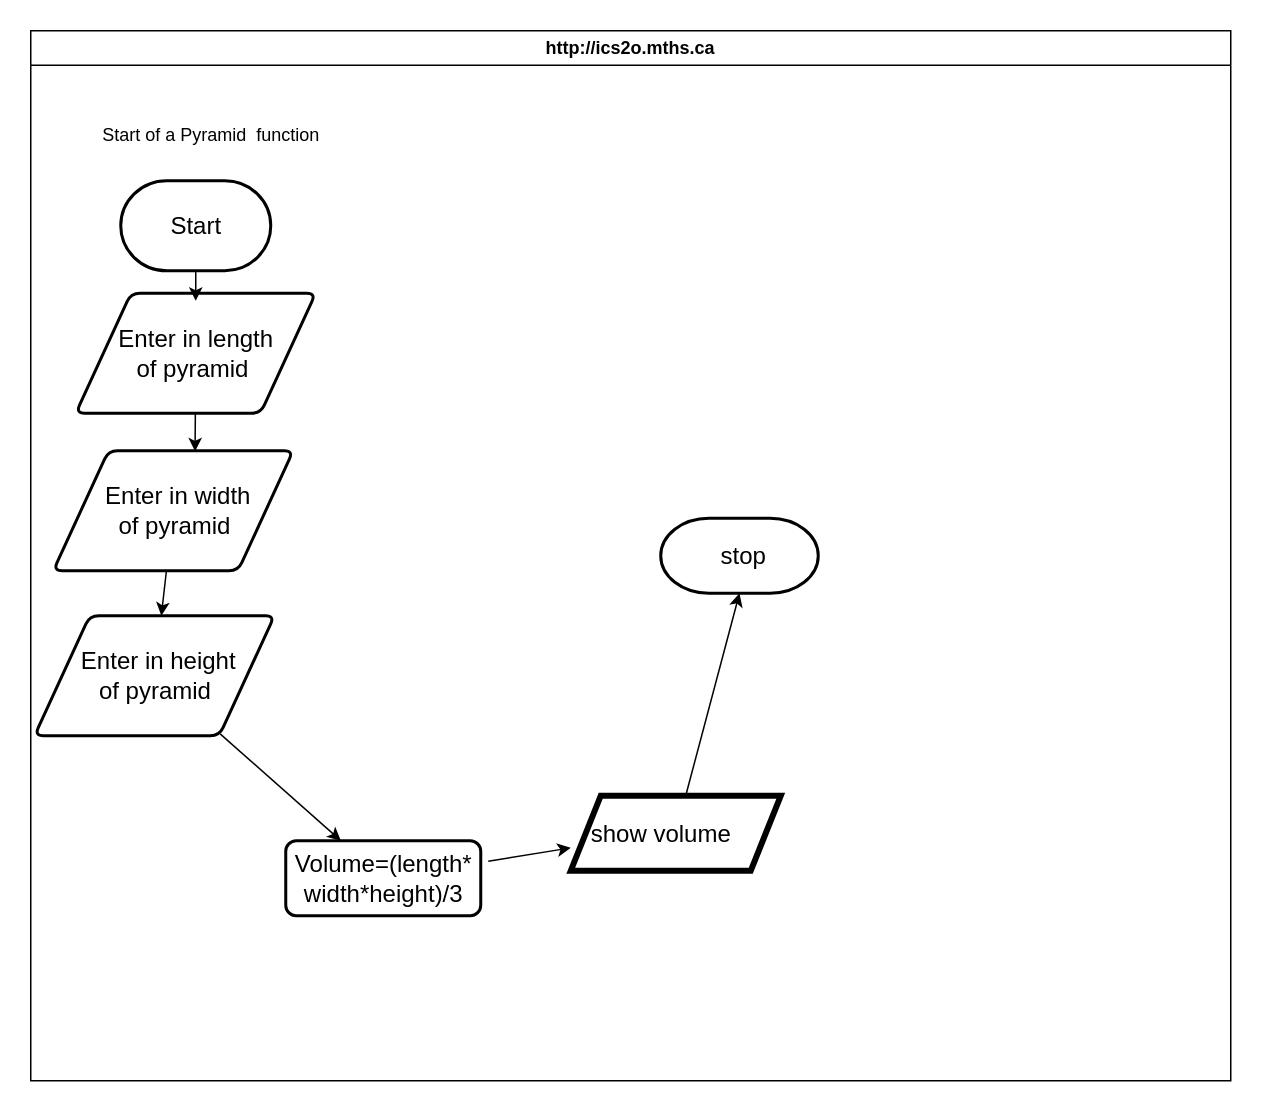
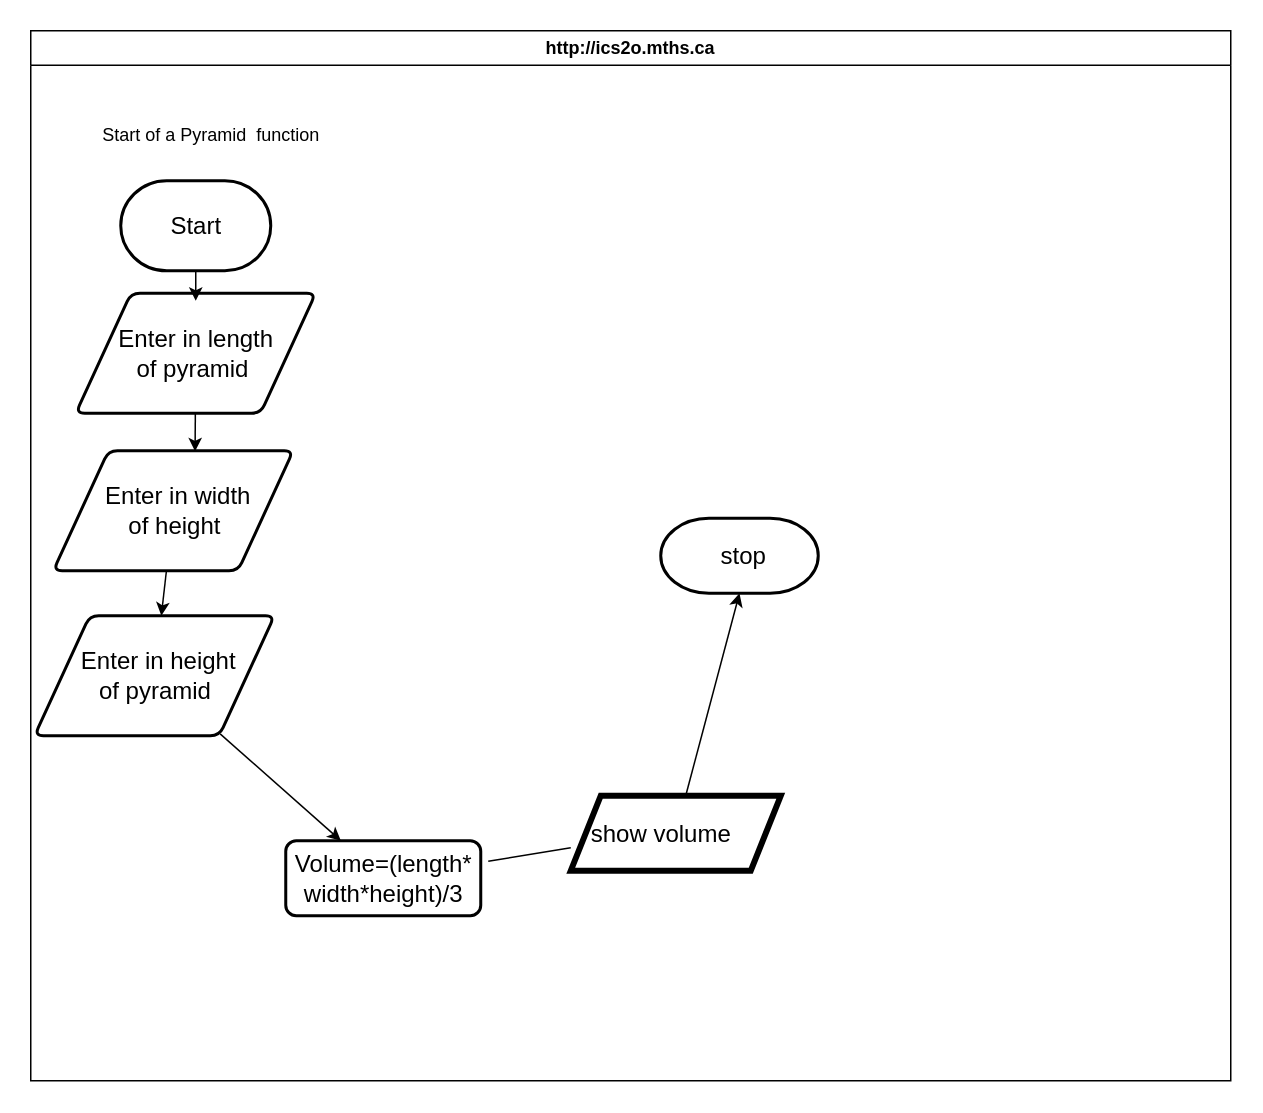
- <mxCell id="18" value="Enter in width&lt;br&gt;of pyramid&amp;nbsp;" style="text;html=1;align=center;verticalAlign=middle;resizable=0;points=[];autosize=1;strokeColor=none;fillColor=none;fontSize=16;" vertex="1" parent="2"><mxGeometry x="37.5" y="295" width="120" height="50" as="geometry" /></mxCell>
+ <mxCell id="18" value="Enter in width&lt;br&gt;of height&amp;nbsp;" style="text;html=1;align=center;verticalAlign=middle;resizable=0;points=[];autosize=1;strokeColor=none;fillColor=none;fontSize=16;" vertex="1" parent="2"><mxGeometry x="37.5" y="295" width="120" height="50" as="geometry" /></mxCell>
- <mxCell id="11" style="edgeStyle=none;html=1;fontSize=16;" edge="1" parent="2" source="12" target="22"><mxGeometry relative="1" as="geometry" /></mxCell>
+ <mxCell id="11" style="edgeStyle=none;html=1;fontSize=16;endArrow=none;" edge="1" parent="2" source="12" target="22"><mxGeometry relative="1" as="geometry" /></mxCell>
